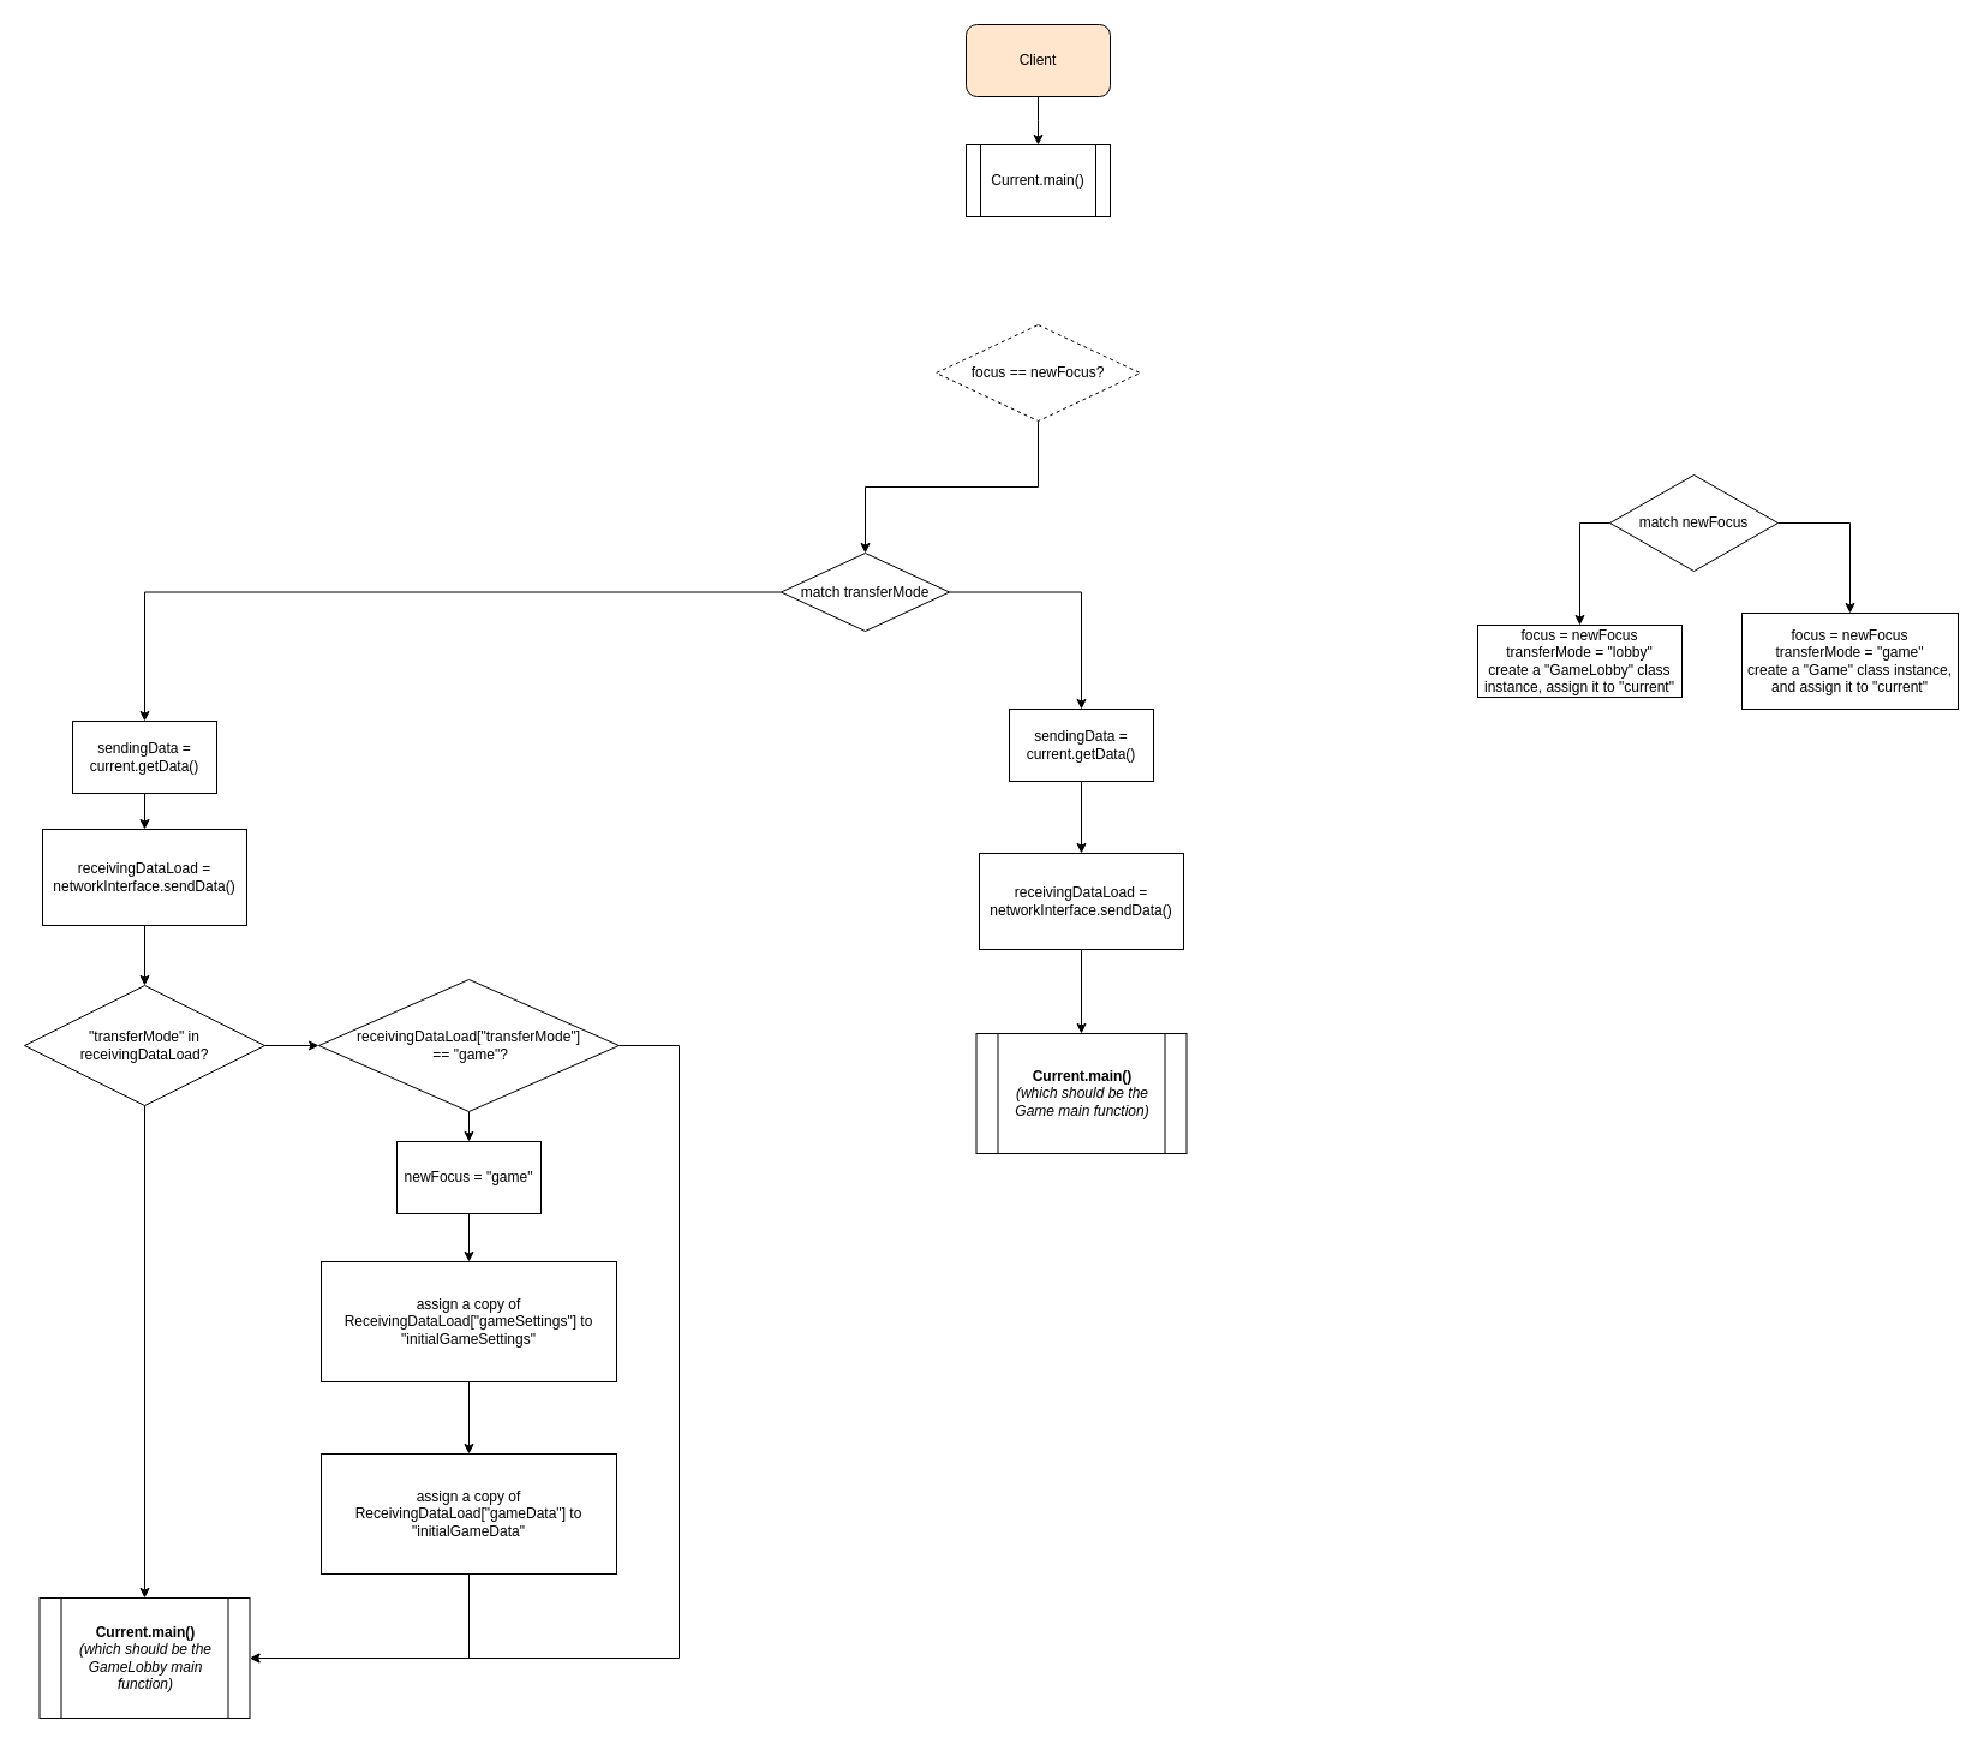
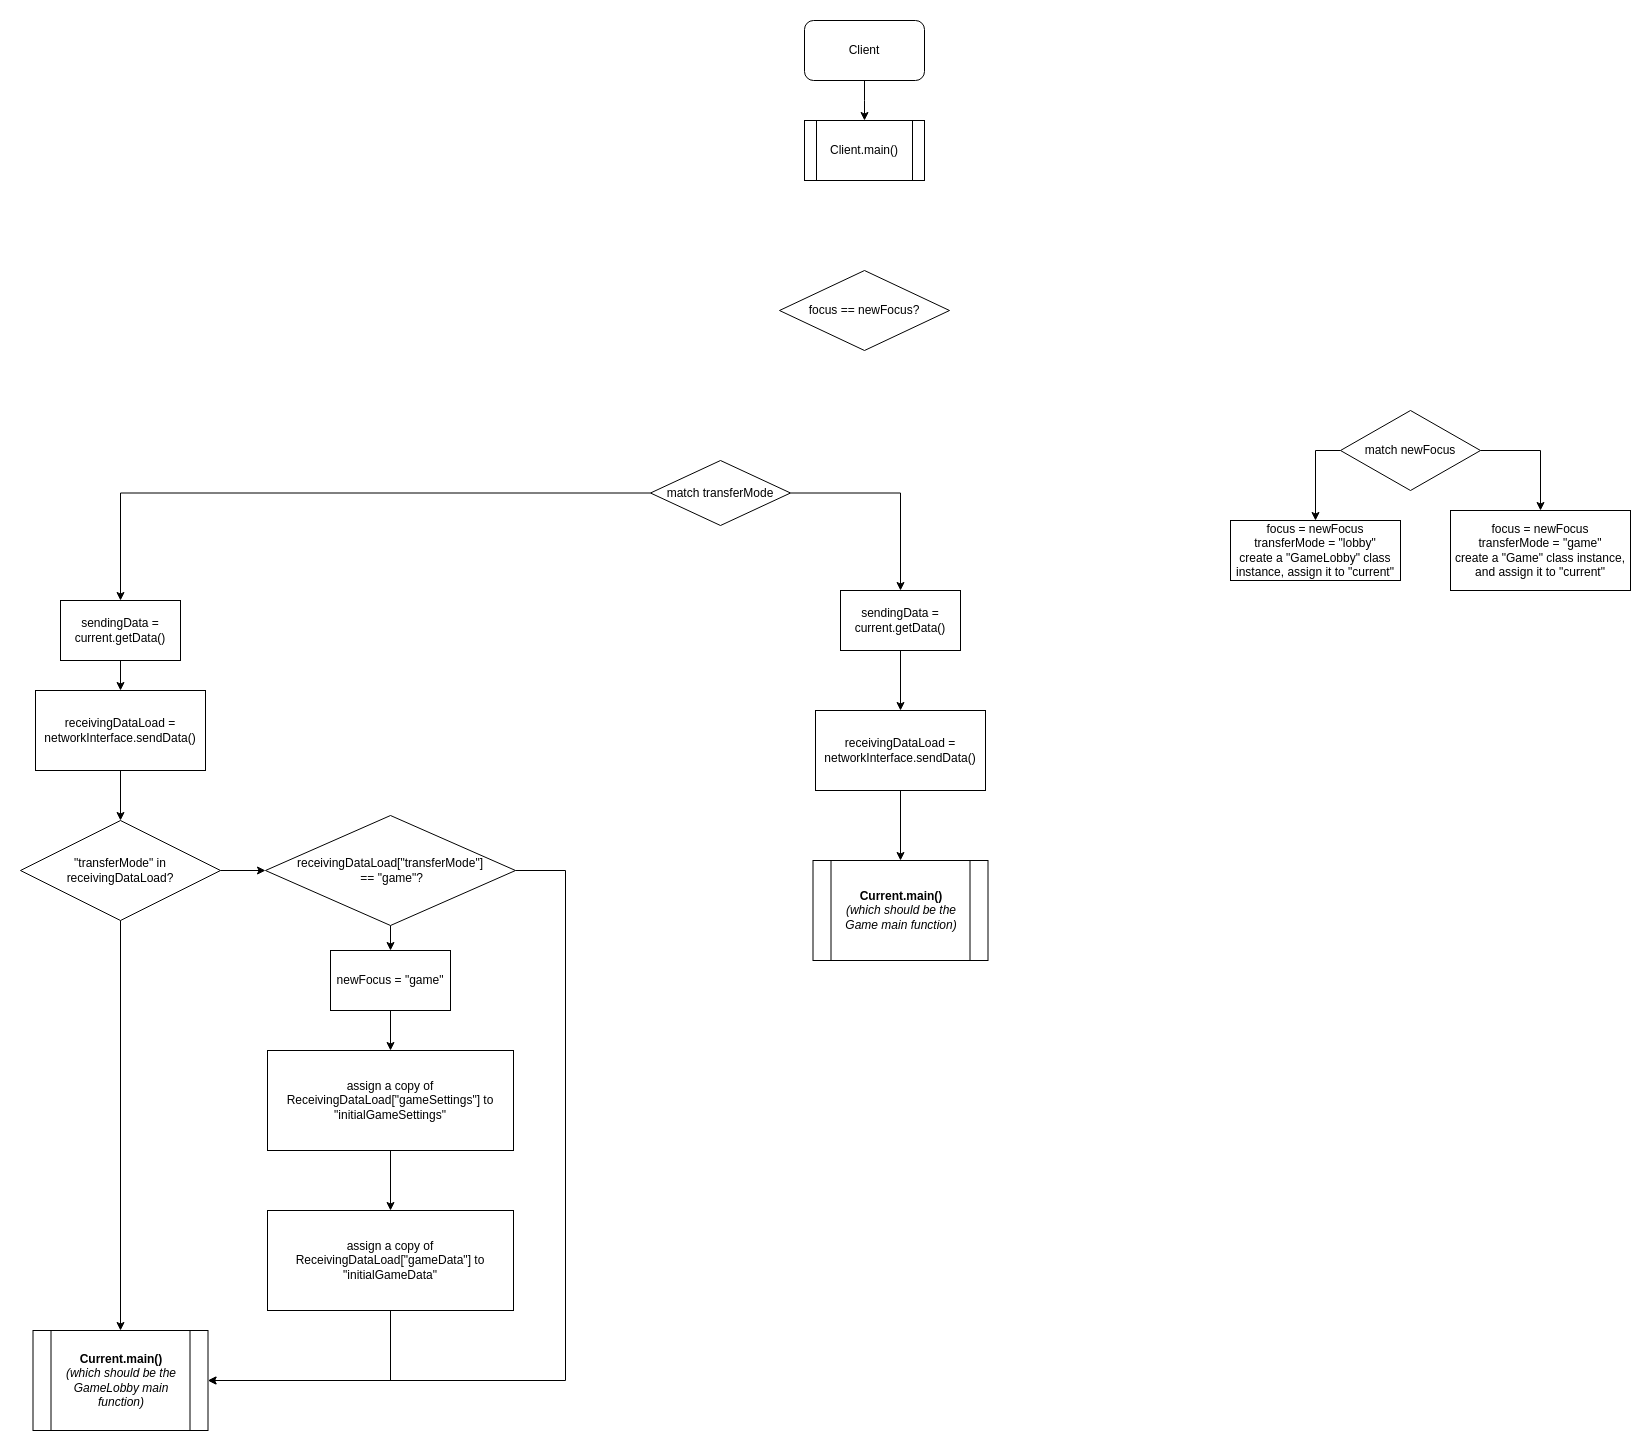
- <mxCell id="3" value="Client" style="rounded=1;whiteSpace=wrap;html=1;fillColor=#ffe6cc;" vertex="1" parent="1"><mxGeometry x="804" y="20" width="120" height="60" as="geometry" /></mxCell>
+ <mxCell id="3" value="Client" style="rounded=1;whiteSpace=wrap;html=1;" vertex="1" parent="1"><mxGeometry x="804" y="20" width="120" height="60" as="geometry" /></mxCell>
- <mxCell id="4" value="Current.main()" style="shape=process;whiteSpace=wrap;html=1;backgroundOutline=1;" vertex="1" parent="1"><mxGeometry x="804" y="120" width="120" height="60" as="geometry" /></mxCell>
+ <mxCell id="4" value="Client.main()" style="shape=process;whiteSpace=wrap;html=1;backgroundOutline=1;" vertex="1" parent="1"><mxGeometry x="804" y="120" width="120" height="60" as="geometry" /></mxCell>
- <mxCell id="6" value="focus == newFocus?" style="rhombus;whiteSpace=wrap;html=1;dashed=1;" vertex="1" parent="1"><mxGeometry x="779" y="270" width="170" height="80" as="geometry" /></mxCell>
+ <mxCell id="6" value="focus == newFocus?" style="rhombus;whiteSpace=wrap;html=1;" vertex="1" parent="1"><mxGeometry x="779" y="270" width="170" height="80" as="geometry" /></mxCell>
- <mxCell id="5" style="edgeStyle=orthogonalEdgeStyle;rounded=0;orthogonalLoop=1;jettySize=auto;html=1;exitX=0.5;exitY=1;exitDx=0;exitDy=0;" edge="1" parent="1" source="6" target="14"><mxGeometry relative="1" as="geometry" /></mxCell>
- <mxCell id="9" value="match newFocus" style="rhombus;whiteSpace=wrap;html=1;" vertex="1" parent="1"><mxGeometry x="1340" y="395" width="140" height="80" as="geometry" /></mxCell>
+ <mxCell id="9" value="match newFocus" style="rhombus;whiteSpace=wrap;html=1;" vertex="1" parent="1"><mxGeometry x="1340" y="410" width="140" height="80" as="geometry" /></mxCell>
